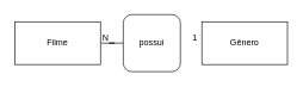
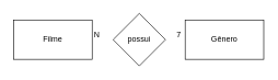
- <mxCell id="6" value="1" style="text;html=1;align=center;verticalAlign=middle;resizable=0;points=[];autosize=1;strokeColor=none;fillColor=none;" vertex="1" parent="1"><mxGeometry x="257" y="38" width="30" height="30" as="geometry" /></mxCell>
+ <mxCell id="6" value="7" style="text;html=1;align=center;verticalAlign=middle;resizable=0;points=[];autosize=1;strokeColor=none;fillColor=none;" vertex="1" parent="1"><mxGeometry x="257" y="38" width="30" height="30" as="geometry" /></mxCell>
- <mxCell id="2" style="edgeStyle=orthogonalEdgeStyle;rounded=0;orthogonalLoop=1;jettySize=auto;html=1;entryX=0;entryY=0.5;entryDx=0;entryDy=0;endArrow=none;endFill=0;" edge="1" parent="1" source="3" target="4"><mxGeometry relative="1" as="geometry" /></mxCell>
- <mxCell id="4" value="possui" style="whiteSpace=wrap;html=1;rounded=1;" vertex="1" parent="1"><mxGeometry x="172" y="20" width="80" height="80" as="geometry" /></mxCell>
+ <mxCell id="4" value="possui" style="rhombus;whiteSpace=wrap;html=1;" vertex="1" parent="1"><mxGeometry x="172" y="20" width="80" height="80" as="geometry" /></mxCell>
